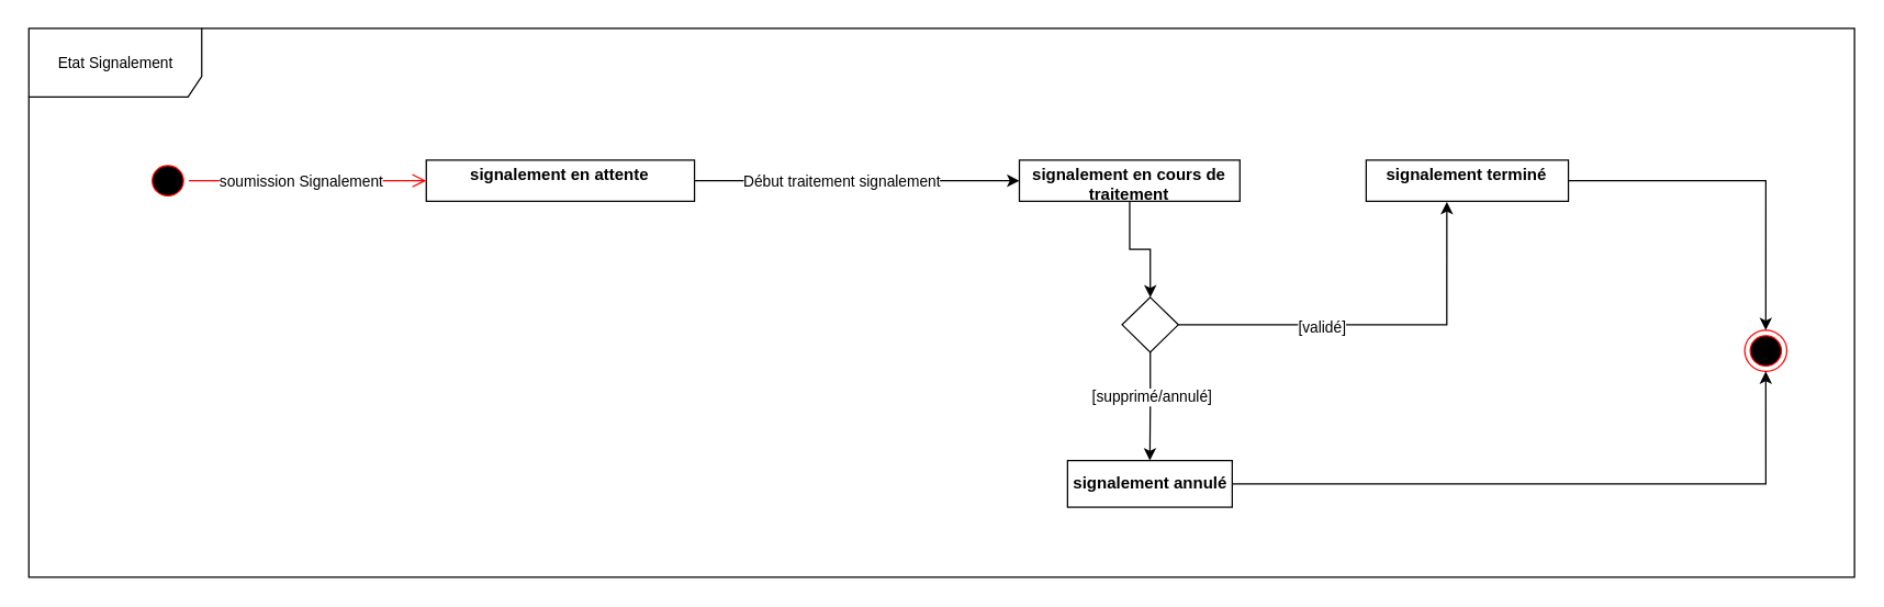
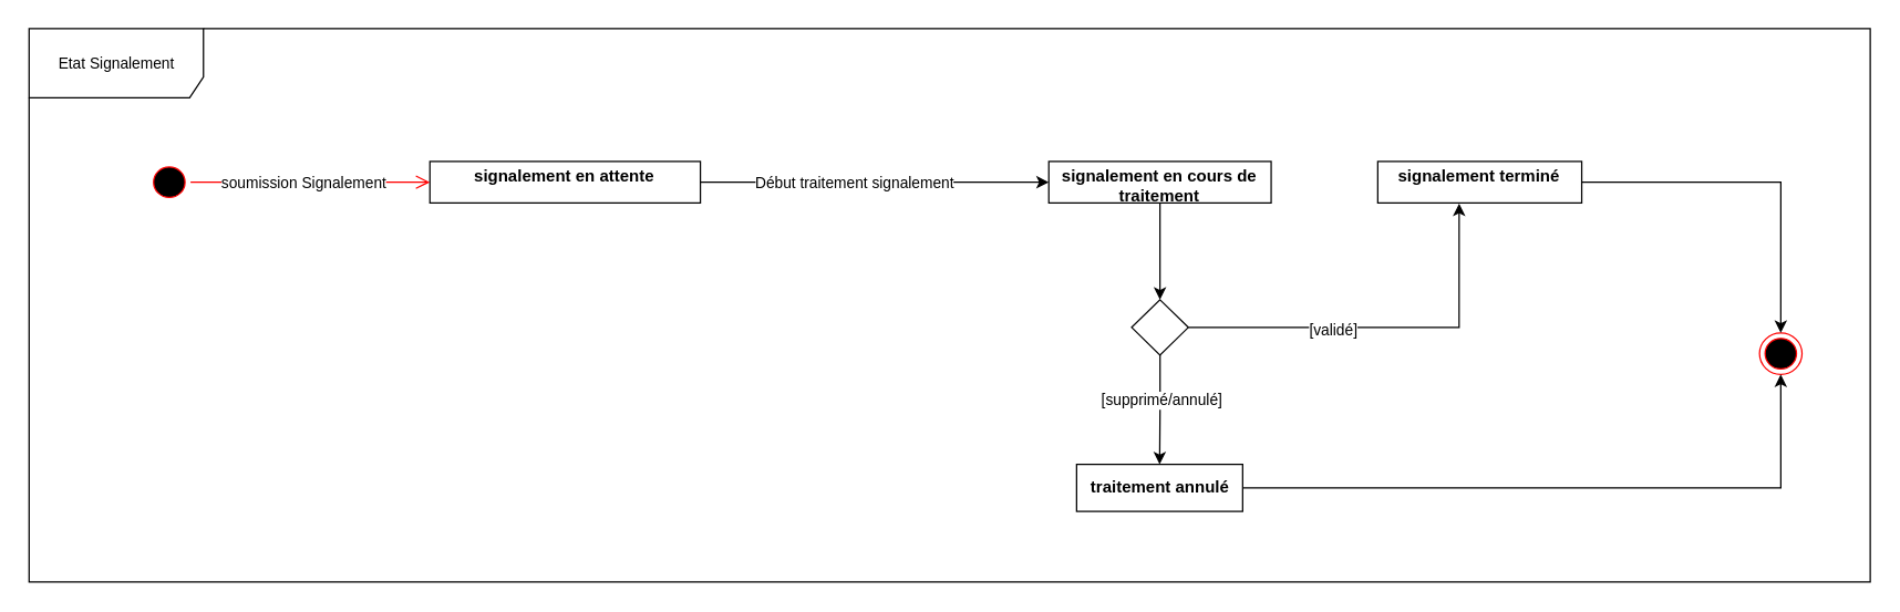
- <mxCell id="14" value="&lt;p style=&quot;margin:0px;margin-top:4px;text-align:center;&quot;&gt;&lt;b&gt;signalement en cours de traitement&lt;/b&gt;&lt;/p&gt;" style="verticalAlign=top;align=left;overflow=fill;fontSize=12;fontFamily=Helvetica;html=1;whiteSpace=wrap;" vertex="1" parent="2"><mxGeometry x="701.406" y="96" width="160.68" height="30" as="geometry" /></mxCell>
+ <mxCell id="14" value="&lt;p style=&quot;margin:0px;margin-top:4px;text-align:center;&quot;&gt;&lt;b&gt;signalement en cours de traitement&lt;/b&gt;&lt;/p&gt;" style="verticalAlign=top;align=left;overflow=fill;fontSize=12;fontFamily=Helvetica;html=1;whiteSpace=wrap;" vertex="1" parent="2"><mxGeometry x="716.406" y="96" width="160.68" height="30" as="geometry" /></mxCell>
- <mxCell id="19" value="&lt;b&gt;signalement annulé&lt;/b&gt;" style="rounded=0;whiteSpace=wrap;html=1;" vertex="1" parent="1"><mxGeometry x="777.5" y="335" width="120" height="34" as="geometry" /></mxCell>
+ <mxCell id="19" value="&lt;b&gt;traitement annulé&lt;/b&gt;" style="rounded=0;whiteSpace=wrap;html=1;" vertex="1" parent="1"><mxGeometry x="777.5" y="335" width="120" height="34" as="geometry" /></mxCell>
